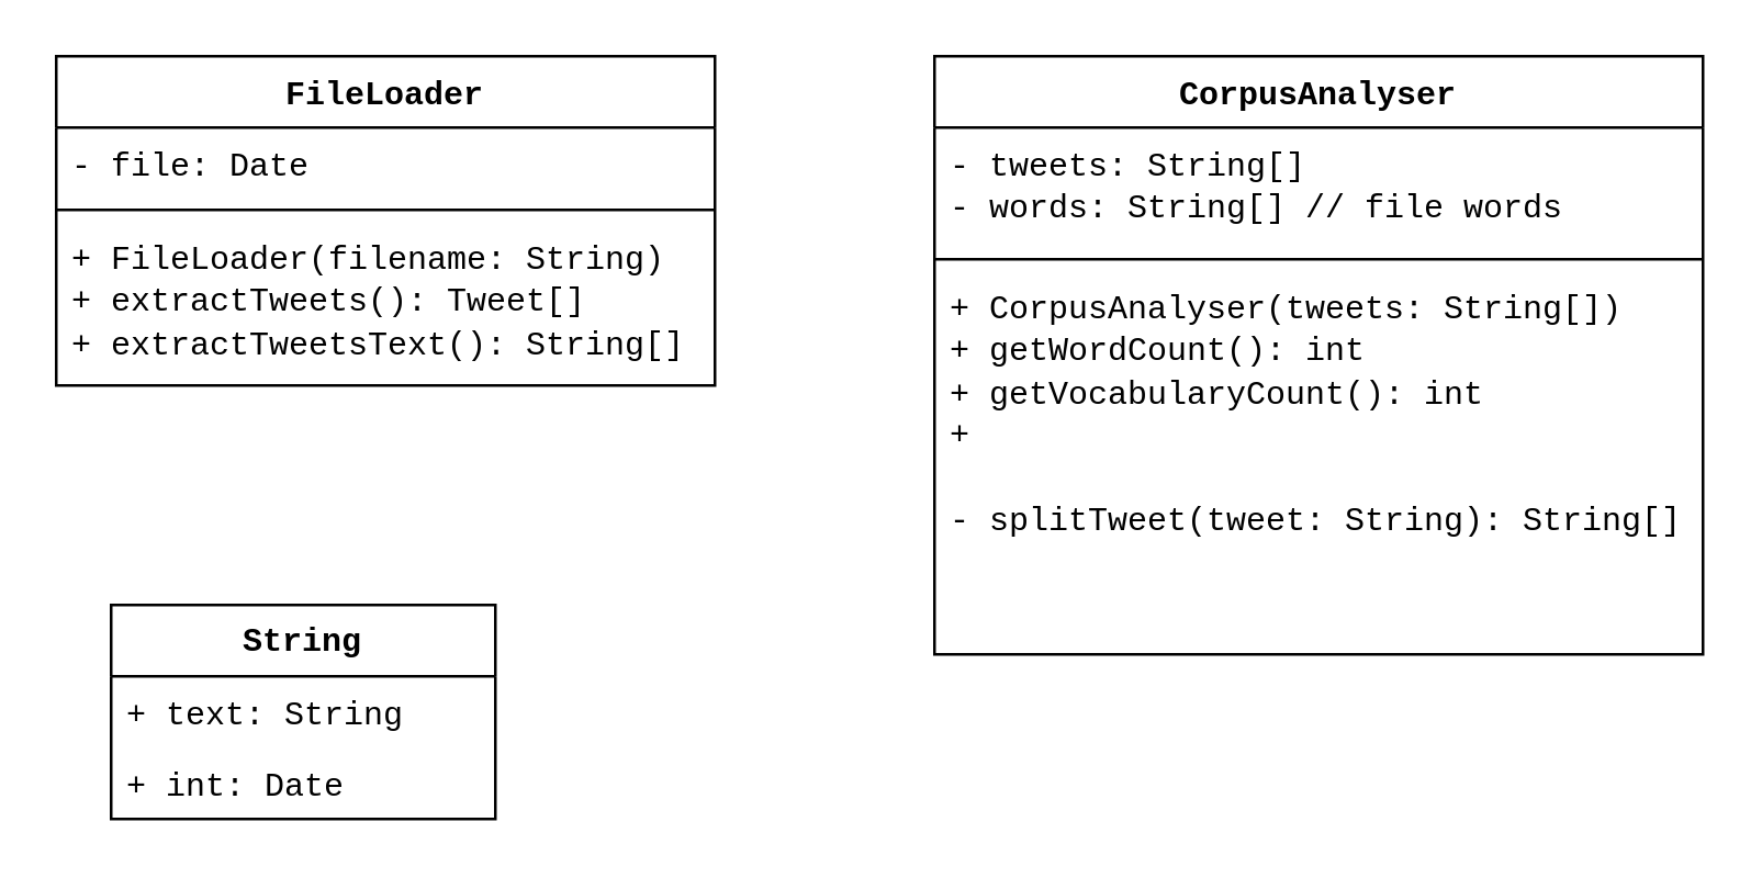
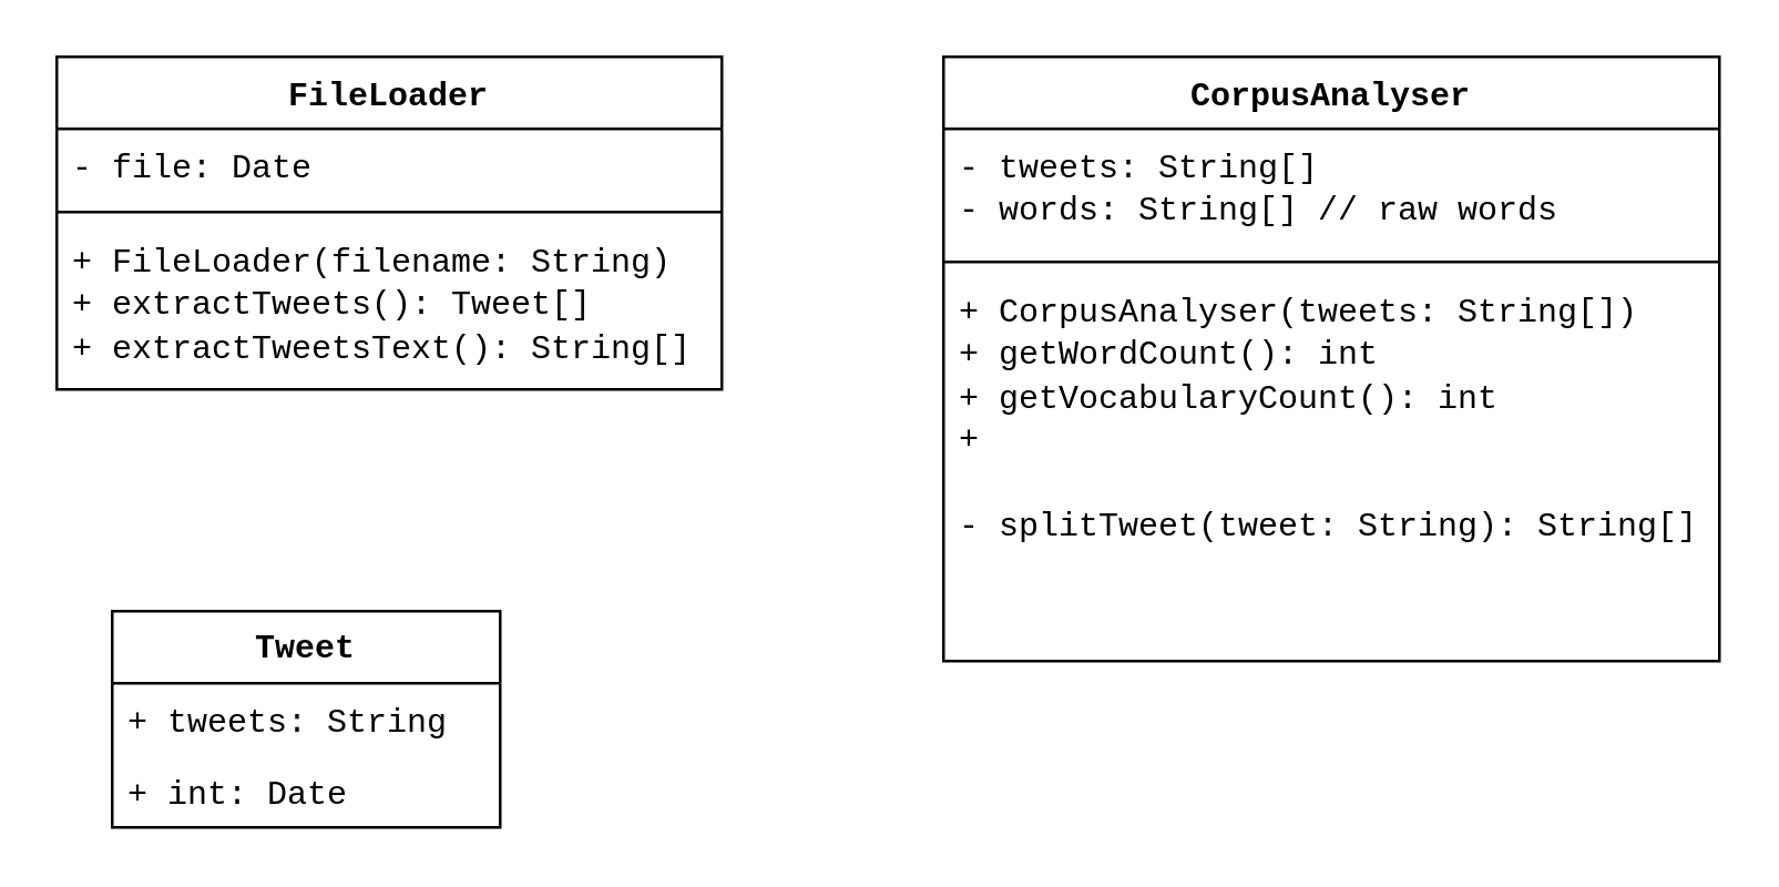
- <mxCell id="7" value="&lt;font face=&quot;Courier New&quot;&gt;- tweets: String[]&lt;/font&gt;&lt;div&gt;&lt;font face=&quot;Courier New&quot;&gt;- words: String[] // file words&lt;/font&gt;&lt;/div&gt;" style="text;strokeColor=none;fillColor=none;align=left;verticalAlign=top;spacingLeft=4;spacingRight=4;overflow=hidden;rotatable=0;points=[[0,0.5],[1,0.5]];portConstraint=eastwest;whiteSpace=wrap;html=1;" vertex="1" parent="6"><mxGeometry y="26" width="280" height="44" as="geometry" /></mxCell>
+ <mxCell id="7" value="&lt;font face=&quot;Courier New&quot;&gt;- tweets: String[]&lt;/font&gt;&lt;div&gt;&lt;font face=&quot;Courier New&quot;&gt;- words: String[] // raw words&lt;/font&gt;&lt;/div&gt;" style="text;strokeColor=none;fillColor=none;align=left;verticalAlign=top;spacingLeft=4;spacingRight=4;overflow=hidden;rotatable=0;points=[[0,0.5],[1,0.5]];portConstraint=eastwest;whiteSpace=wrap;html=1;" vertex="1" parent="6"><mxGeometry y="26" width="280" height="44" as="geometry" /></mxCell>
- <mxCell id="10" value="&lt;font face=&quot;Courier New&quot;&gt;&lt;b&gt;String&lt;/b&gt;&lt;/font&gt;" style="swimlane;fontStyle=0;childLayout=stackLayout;horizontal=1;startSize=26;fillColor=none;horizontalStack=0;resizeParent=1;resizeParentMax=0;resizeLast=0;collapsible=1;marginBottom=0;whiteSpace=wrap;html=1;" vertex="1" parent="1"><mxGeometry x="40" y="220" width="140" height="78" as="geometry" /></mxCell>
+ <mxCell id="10" value="&lt;font face=&quot;Courier New&quot;&gt;&lt;b&gt;Tweet&lt;/b&gt;&lt;/font&gt;" style="swimlane;fontStyle=0;childLayout=stackLayout;horizontal=1;startSize=26;fillColor=none;horizontalStack=0;resizeParent=1;resizeParentMax=0;resizeLast=0;collapsible=1;marginBottom=0;whiteSpace=wrap;html=1;" vertex="1" parent="1"><mxGeometry x="40" y="220" width="140" height="78" as="geometry" /></mxCell>
- <mxCell id="11" value="&lt;font face=&quot;Courier New&quot;&gt;+ text: String&lt;/font&gt;" style="text;strokeColor=none;fillColor=none;align=left;verticalAlign=top;spacingLeft=4;spacingRight=4;overflow=hidden;rotatable=0;points=[[0,0.5],[1,0.5]];portConstraint=eastwest;whiteSpace=wrap;html=1;" vertex="1" parent="10"><mxGeometry y="26" width="140" height="26" as="geometry" /></mxCell>
+ <mxCell id="11" value="&lt;font face=&quot;Courier New&quot;&gt;+ tweets: String&lt;/font&gt;" style="text;strokeColor=none;fillColor=none;align=left;verticalAlign=top;spacingLeft=4;spacingRight=4;overflow=hidden;rotatable=0;points=[[0,0.5],[1,0.5]];portConstraint=eastwest;whiteSpace=wrap;html=1;" vertex="1" parent="10"><mxGeometry y="26" width="140" height="26" as="geometry" /></mxCell>
